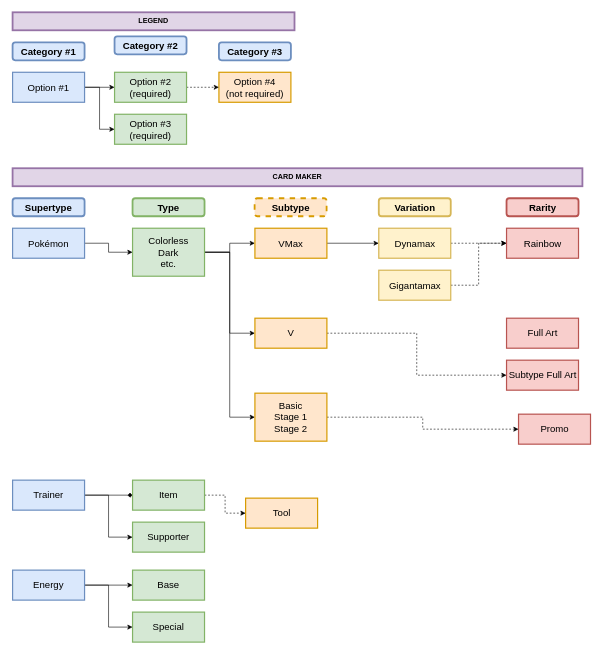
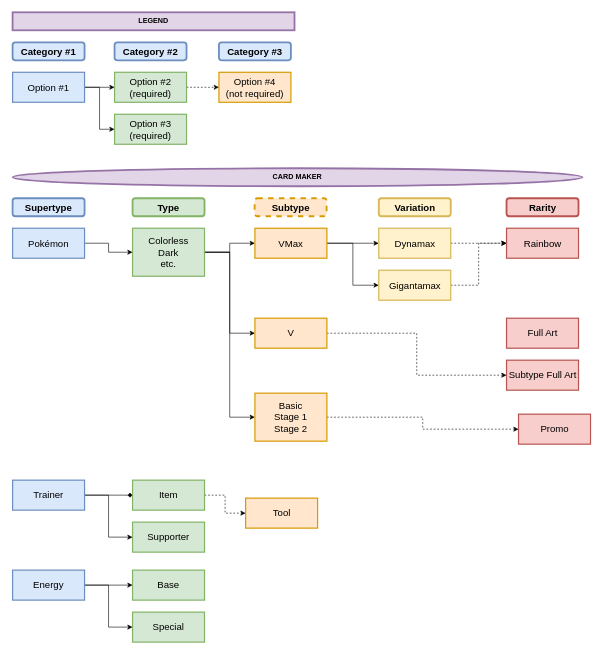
- <mxCell id="47" value="Category #2" style="rounded=1;whiteSpace=wrap;html=1;strokeWidth=3;fontSize=16;fillColor=#dae8fc;strokeColor=#6c8ebf;fontStyle=1" vertex="1" parent="1"><mxGeometry x="190" y="60" width="120" height="30" as="geometry" /></mxCell>
+ <mxCell id="47" value="Category #2" style="rounded=1;whiteSpace=wrap;html=1;strokeWidth=3;fontSize=16;fillColor=#dae8fc;strokeColor=#6c8ebf;fontStyle=1" vertex="1" parent="1"><mxGeometry x="190" y="70" width="120" height="30" as="geometry" /></mxCell>
- <mxCell id="51" value="CARD MAKER" style="rounded=0;whiteSpace=wrap;html=1;fillColor=#e1d5e7;strokeColor=#9673a6;fontStyle=1;strokeWidth=3;" vertex="1" parent="1"><mxGeometry x="20" y="280" width="950" height="30" as="geometry" /></mxCell>
+ <mxCell id="51" value="CARD MAKER" style="ellipse;whiteSpace=wrap;html=1;fillColor=#e1d5e7;strokeColor=#9673a6;fontStyle=1;strokeWidth=3;" vertex="1" parent="1"><mxGeometry x="20" y="280" width="950" height="30" as="geometry" /></mxCell>
+ <mxCell id="29" style="edgeStyle=orthogonalEdgeStyle;rounded=0;orthogonalLoop=1;jettySize=auto;html=1;exitX=1;exitY=0.5;exitDx=0;exitDy=0;entryX=0;entryY=0.5;entryDx=0;entryDy=0;fontSize=16;" parent="1" source="30" target="34" edge="1"><mxGeometry relative="1" as="geometry" /></mxCell>
